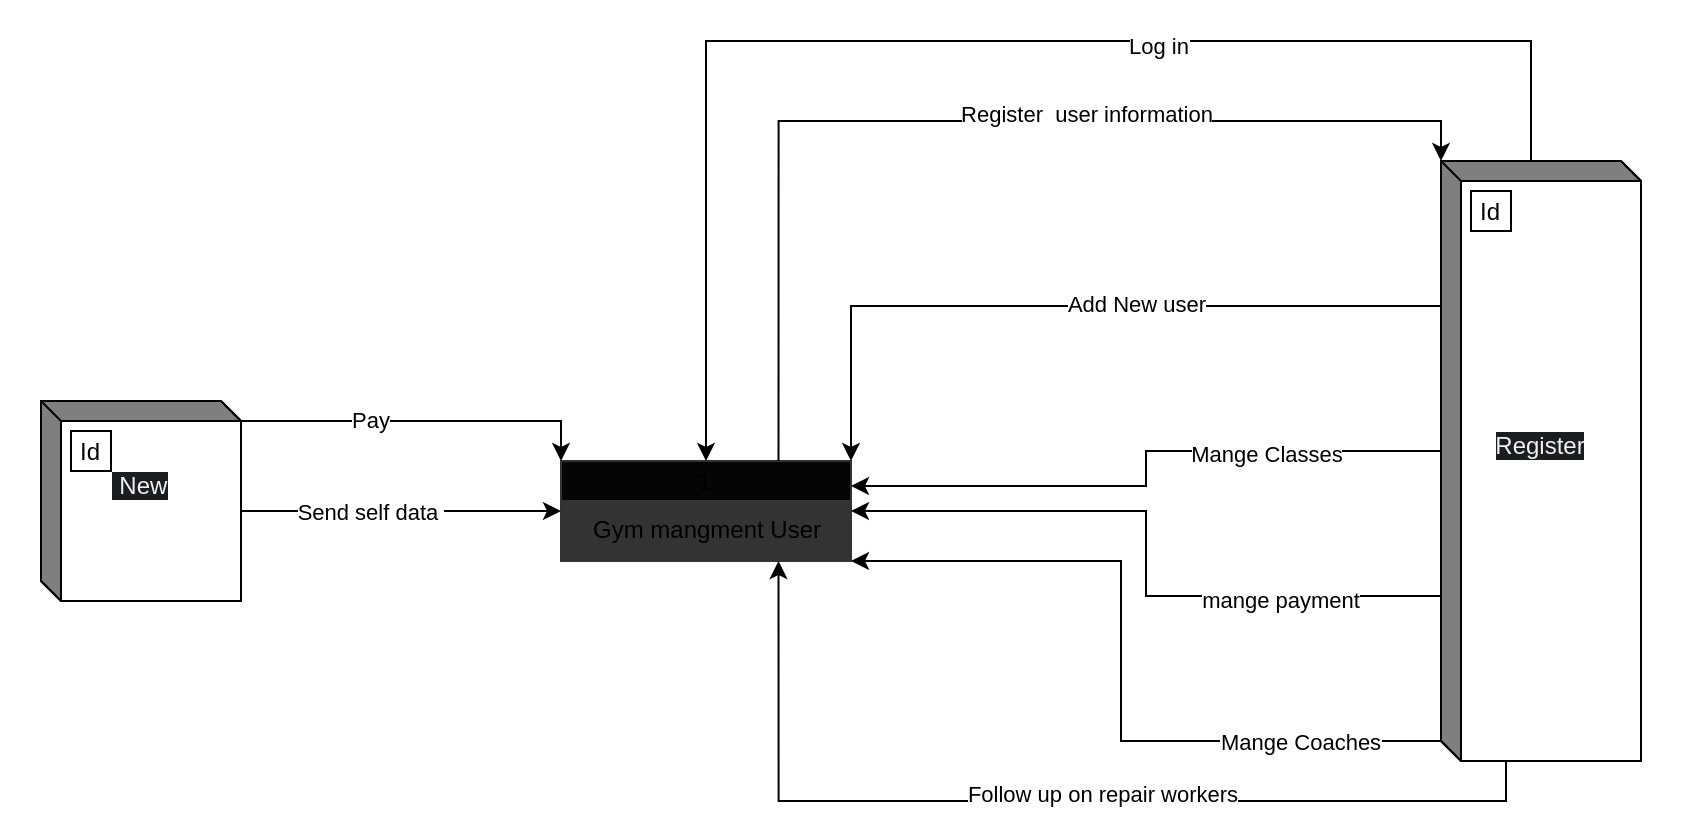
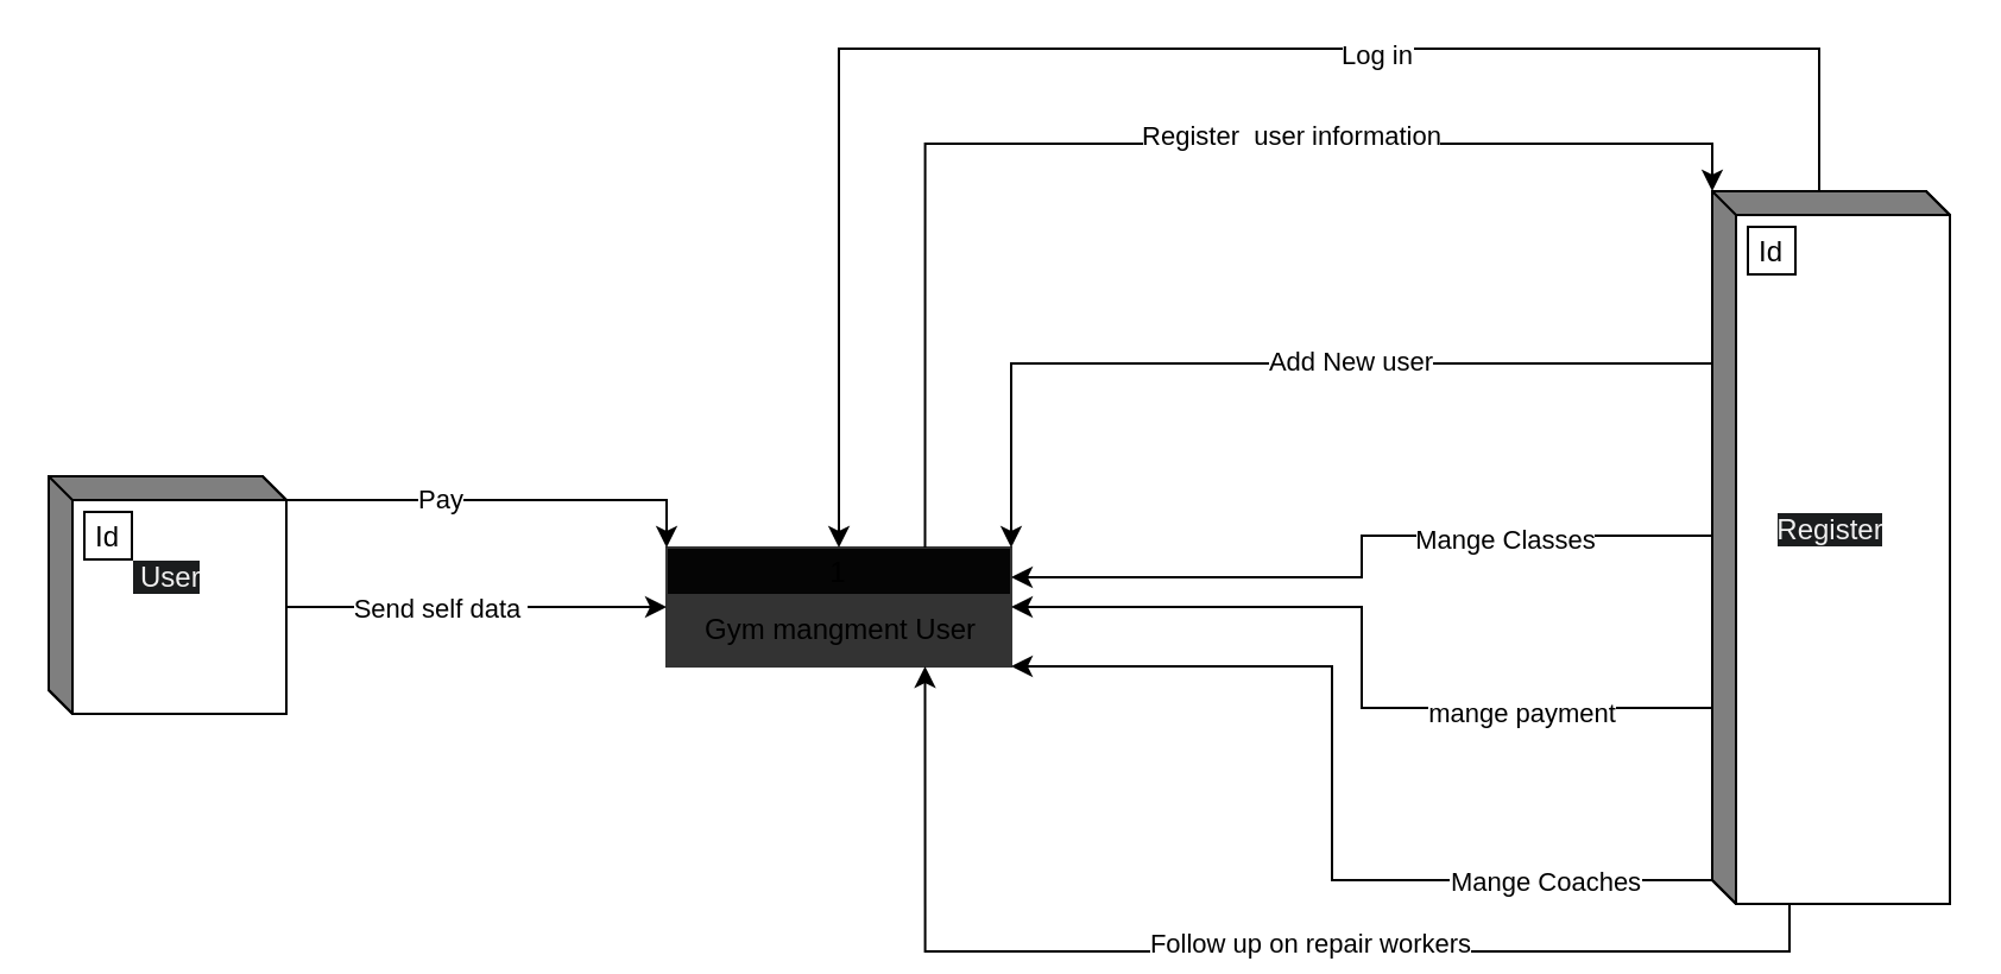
- <mxCell id="8" value="&#10;&lt;span style=&quot;color: rgb(240, 240, 240); font-family: Helvetica; font-size: 12px; font-style: normal; font-variant-ligatures: normal; font-variant-caps: normal; font-weight: 400; letter-spacing: normal; orphans: 2; text-align: center; text-indent: 0px; text-transform: none; widows: 2; word-spacing: 0px; -webkit-text-stroke-width: 0px; white-space: normal; background-color: rgb(27, 29, 30); text-decoration-thickness: initial; text-decoration-style: initial; text-decoration-color: initial; display: inline !important; float: none;&quot;&gt;&amp;nbsp;New&lt;/span&gt;&#10;&#10;" style="html=1;dashed=0;whiteSpace=wrap;shape=mxgraph.dfd.externalEntity" vertex="1" parent="1"><mxGeometry x="20" y="200" width="100" height="100" as="geometry" /></mxCell>
+ <mxCell id="8" value="&#10;&lt;span style=&quot;color: rgb(240, 240, 240); font-family: Helvetica; font-size: 12px; font-style: normal; font-variant-ligatures: normal; font-variant-caps: normal; font-weight: 400; letter-spacing: normal; orphans: 2; text-align: center; text-indent: 0px; text-transform: none; widows: 2; word-spacing: 0px; -webkit-text-stroke-width: 0px; white-space: normal; background-color: rgb(27, 29, 30); text-decoration-thickness: initial; text-decoration-style: initial; text-decoration-color: initial; display: inline !important; float: none;&quot;&gt;&amp;nbsp;User&lt;/span&gt;&#10;&#10;" style="html=1;dashed=0;whiteSpace=wrap;shape=mxgraph.dfd.externalEntity" vertex="1" parent="1"><mxGeometry x="20" y="200" width="100" height="100" as="geometry" /></mxCell>
